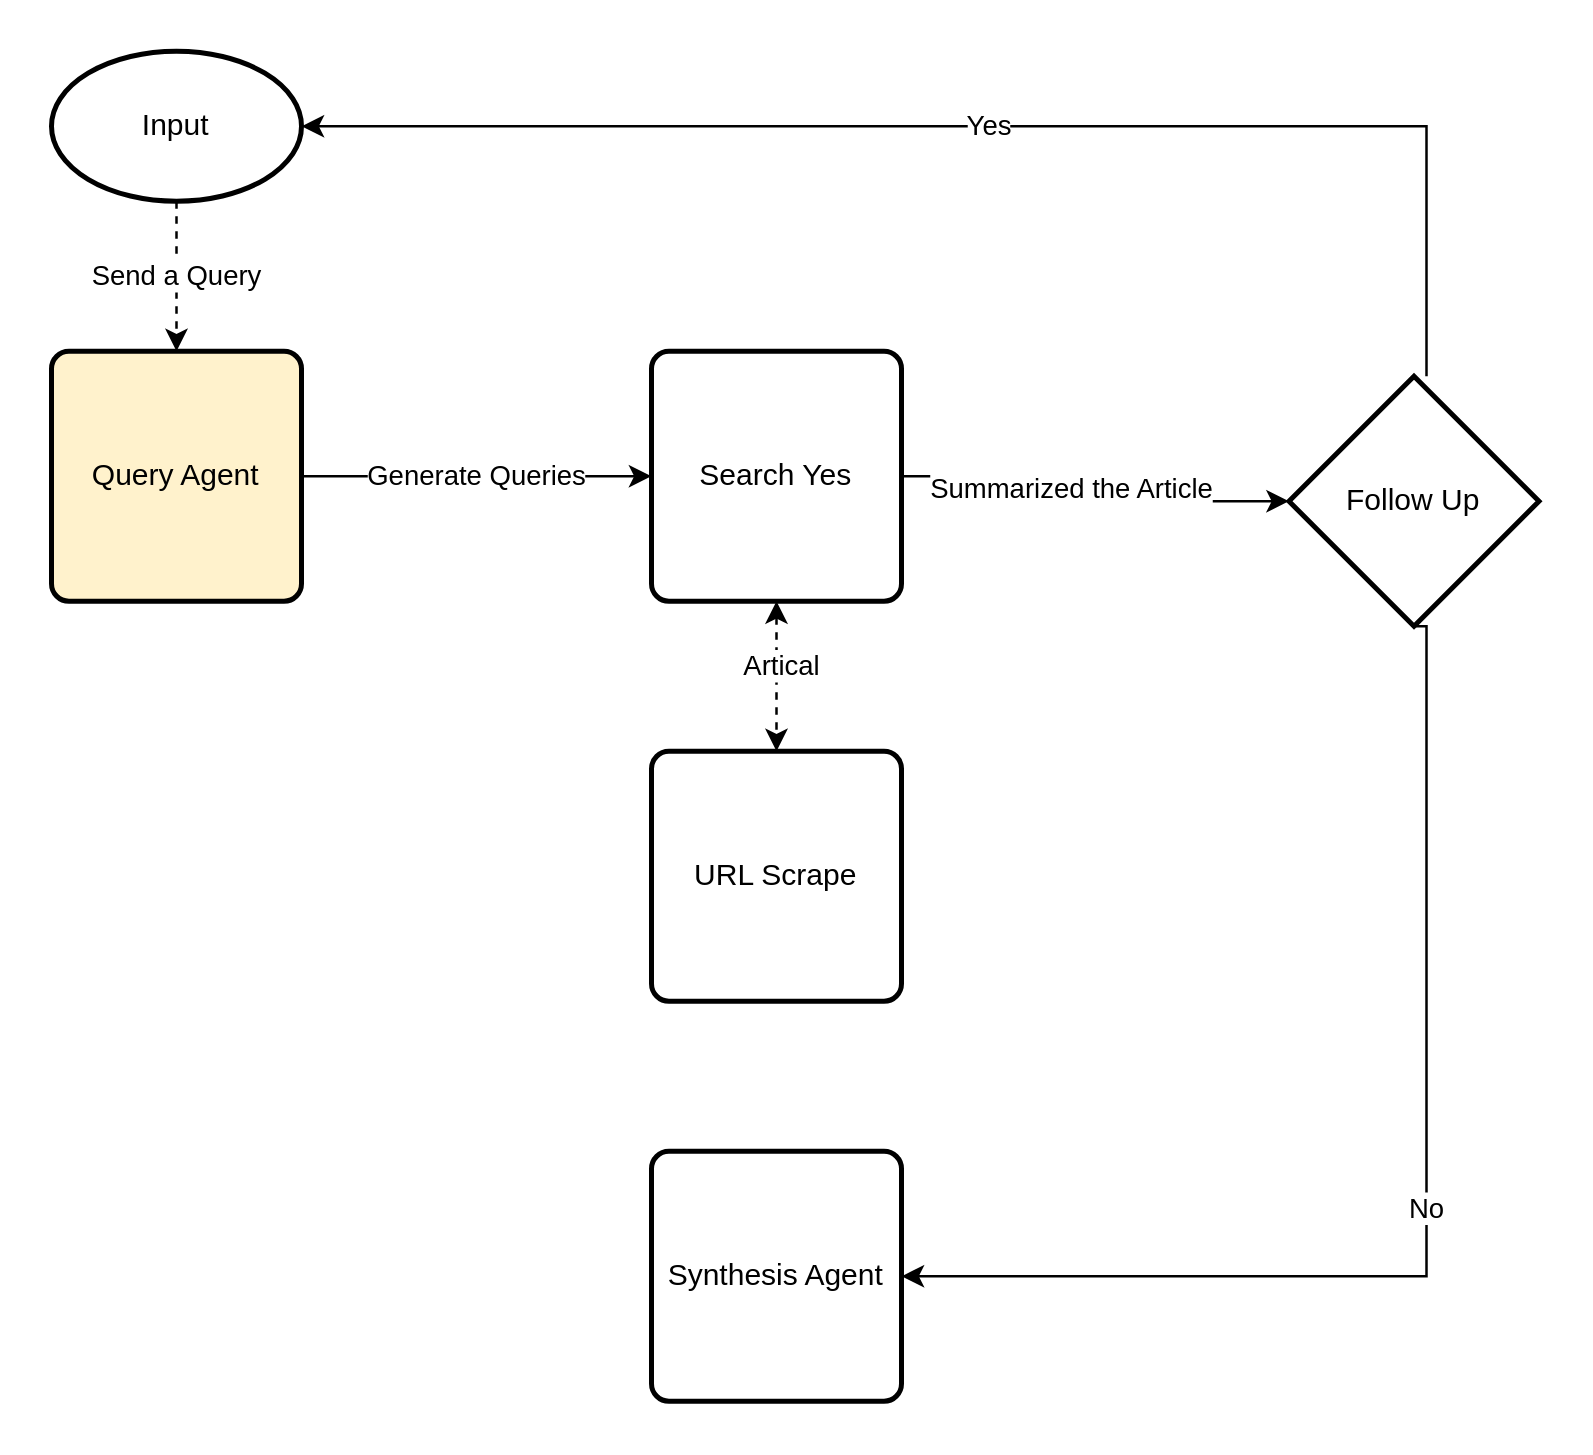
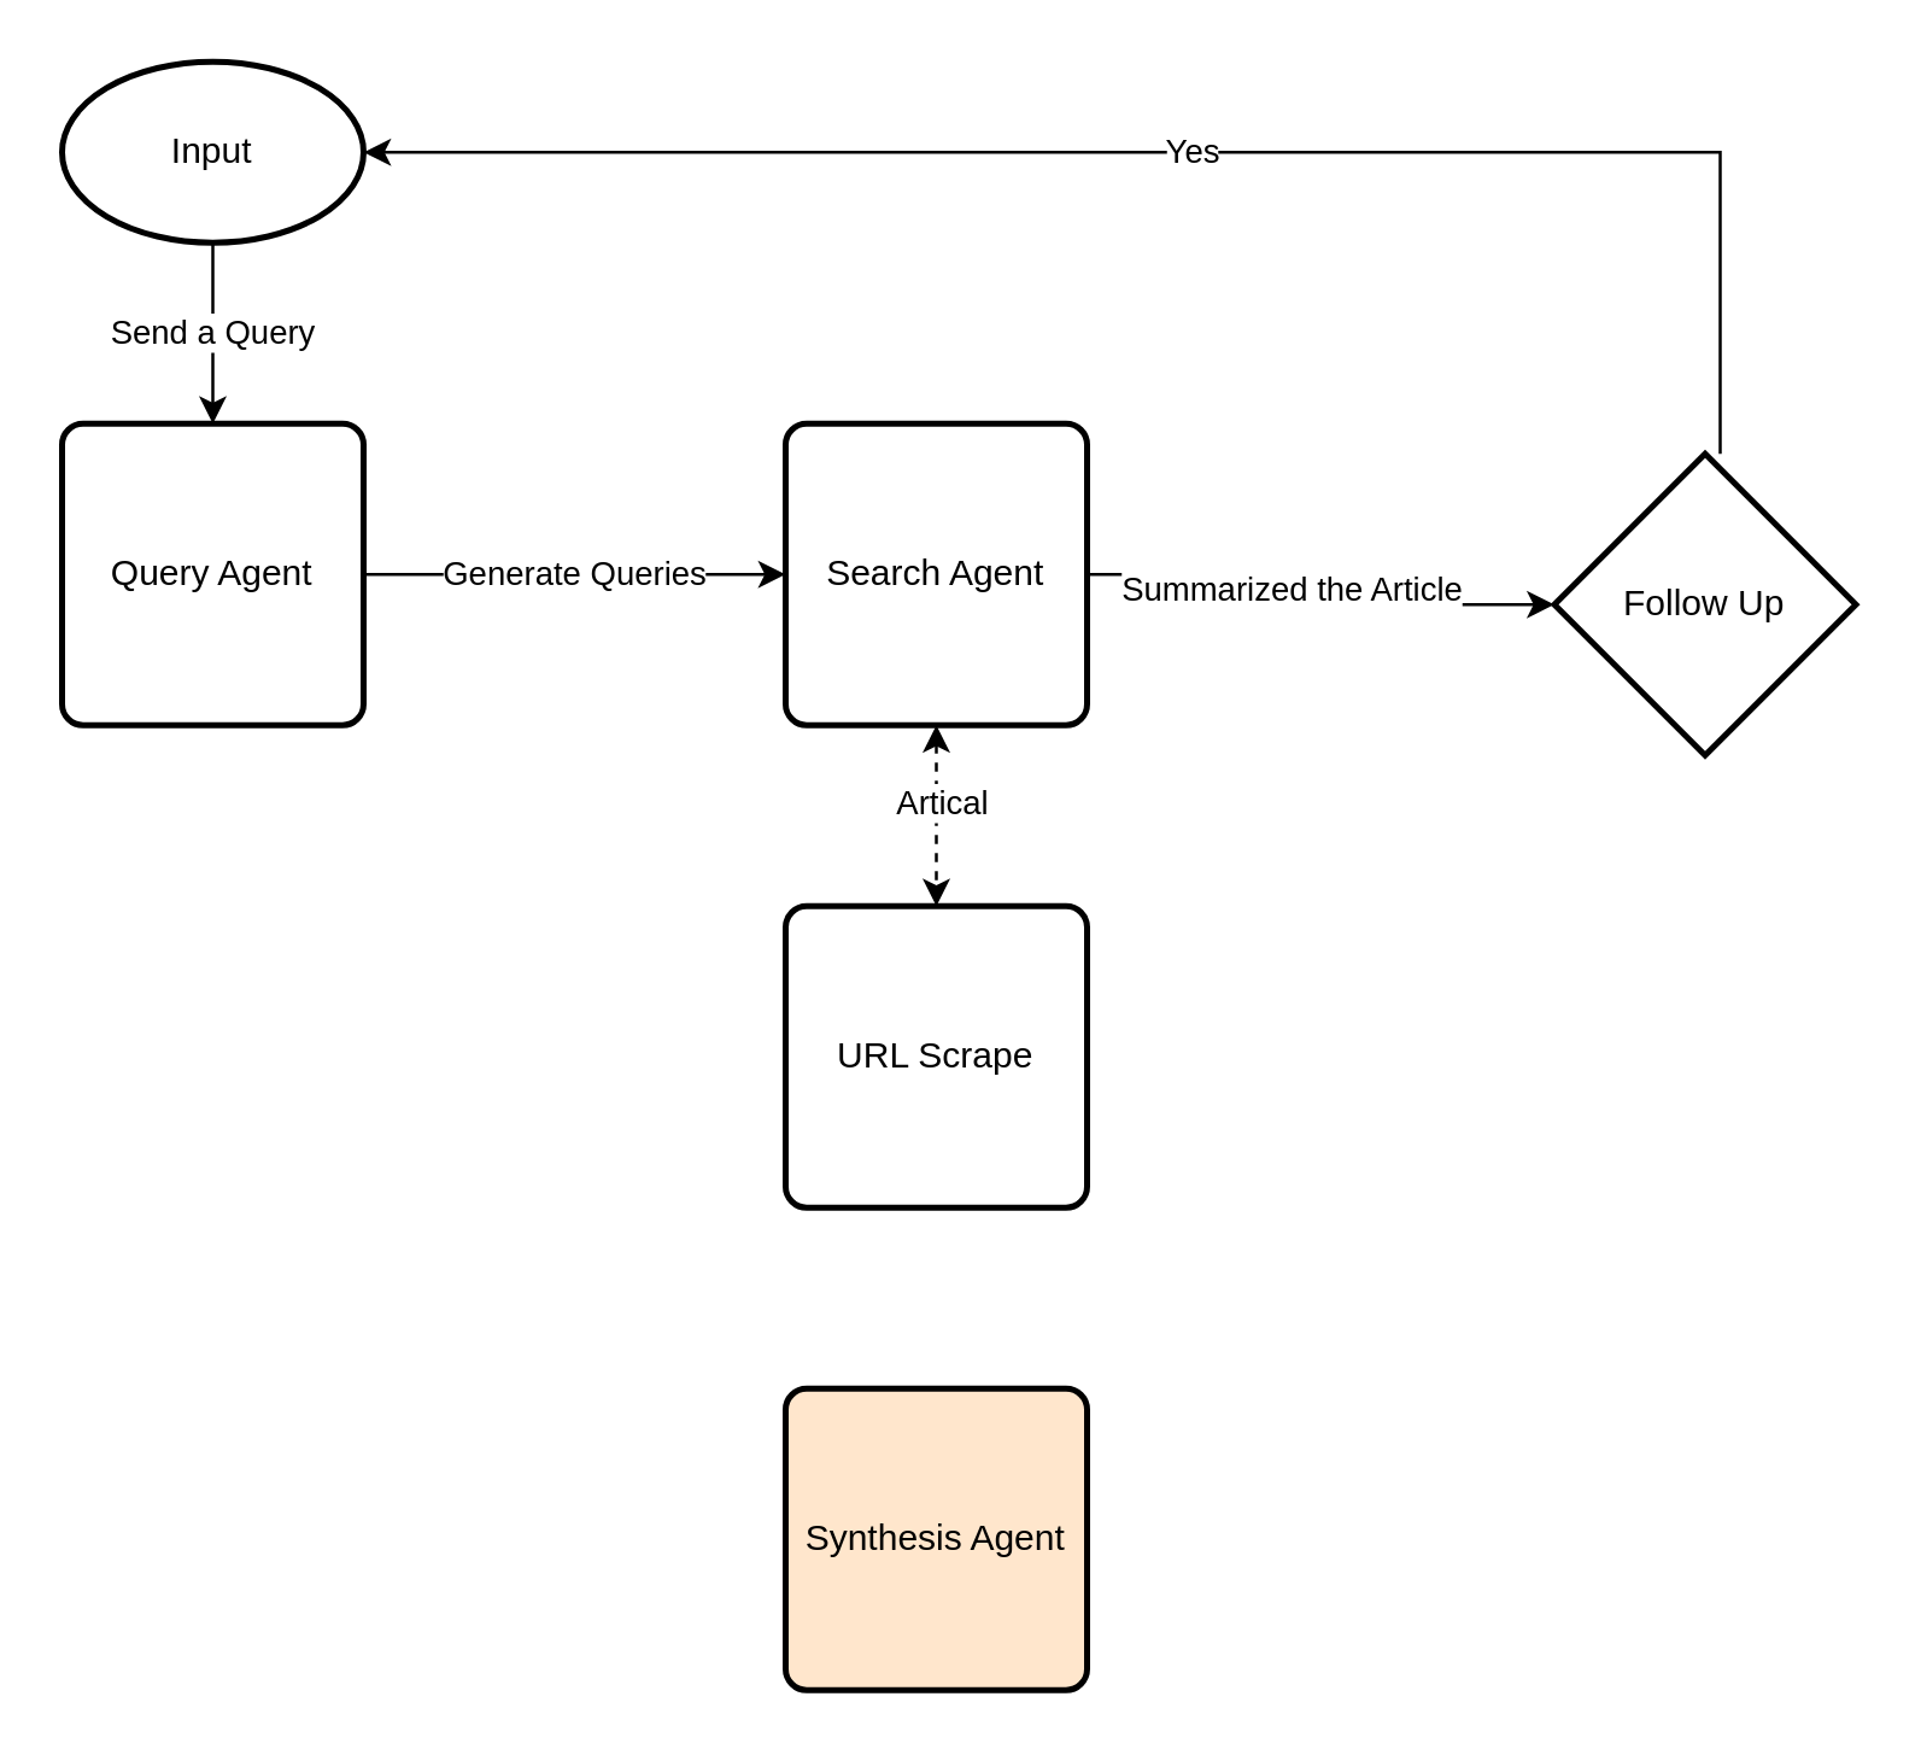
- <mxCell id="2" value="Send a Query" style="edgeStyle=orthogonalEdgeStyle;rounded=0;orthogonalLoop=1;jettySize=auto;html=1;exitX=0.5;exitY=1;exitDx=0;exitDy=0;exitPerimeter=0;entryX=0.5;entryY=0;entryDx=0;entryDy=0;dashed=1;" edge="1" parent="1" source="3" target="5"><mxGeometry relative="1" as="geometry" /></mxCell>
+ <mxCell id="2" value="Send a Query" style="edgeStyle=orthogonalEdgeStyle;rounded=0;orthogonalLoop=1;jettySize=auto;html=1;exitX=0.5;exitY=1;exitDx=0;exitDy=0;exitPerimeter=0;entryX=0.5;entryY=0;entryDx=0;entryDy=0;" edge="1" parent="1" source="3" target="5"><mxGeometry relative="1" as="geometry" /></mxCell>
- <mxCell id="5" value="Query Agent" style="rounded=1;whiteSpace=wrap;html=1;absoluteArcSize=1;arcSize=14;strokeWidth=2;fillColor=#fff2cc;" vertex="1" parent="1"><mxGeometry x="20" y="140" width="100" height="100" as="geometry" /></mxCell>
+ <mxCell id="5" value="Query Agent" style="rounded=1;whiteSpace=wrap;html=1;absoluteArcSize=1;arcSize=14;strokeWidth=2;" vertex="1" parent="1"><mxGeometry x="20" y="140" width="100" height="100" as="geometry" /></mxCell>
- <mxCell id="8" value="Search Yes" style="rounded=1;whiteSpace=wrap;html=1;absoluteArcSize=1;arcSize=14;strokeWidth=2;" vertex="1" parent="1"><mxGeometry x="260" y="140" width="100" height="100" as="geometry" /></mxCell>
+ <mxCell id="8" value="Search Agent" style="rounded=1;whiteSpace=wrap;html=1;absoluteArcSize=1;arcSize=14;strokeWidth=2;" vertex="1" parent="1"><mxGeometry x="260" y="140" width="100" height="100" as="geometry" /></mxCell>
- <mxCell id="10" value="No" style="edgeStyle=orthogonalEdgeStyle;rounded=0;orthogonalLoop=1;jettySize=auto;html=1;entryX=1;entryY=0.5;entryDx=0;entryDy=0;exitX=0.5;exitY=1;exitDx=0;exitDy=0;exitPerimeter=0;" edge="1" parent="1" source="11" target="15"><mxGeometry relative="1" as="geometry"><Array as="points"><mxPoint x="570" y="510" /></Array></mxGeometry></mxCell>
- <mxCell id="15" value="Synthesis Agent" style="rounded=1;whiteSpace=wrap;html=1;absoluteArcSize=1;arcSize=14;strokeWidth=2;" vertex="1" parent="1"><mxGeometry x="260" y="460" width="100" height="100" as="geometry" /></mxCell>
+ <mxCell id="15" value="Synthesis Agent" style="rounded=1;whiteSpace=wrap;html=1;absoluteArcSize=1;arcSize=14;strokeWidth=2;fillColor=#ffe6cc;" vertex="1" parent="1"><mxGeometry x="260" y="460" width="100" height="100" as="geometry" /></mxCell>
